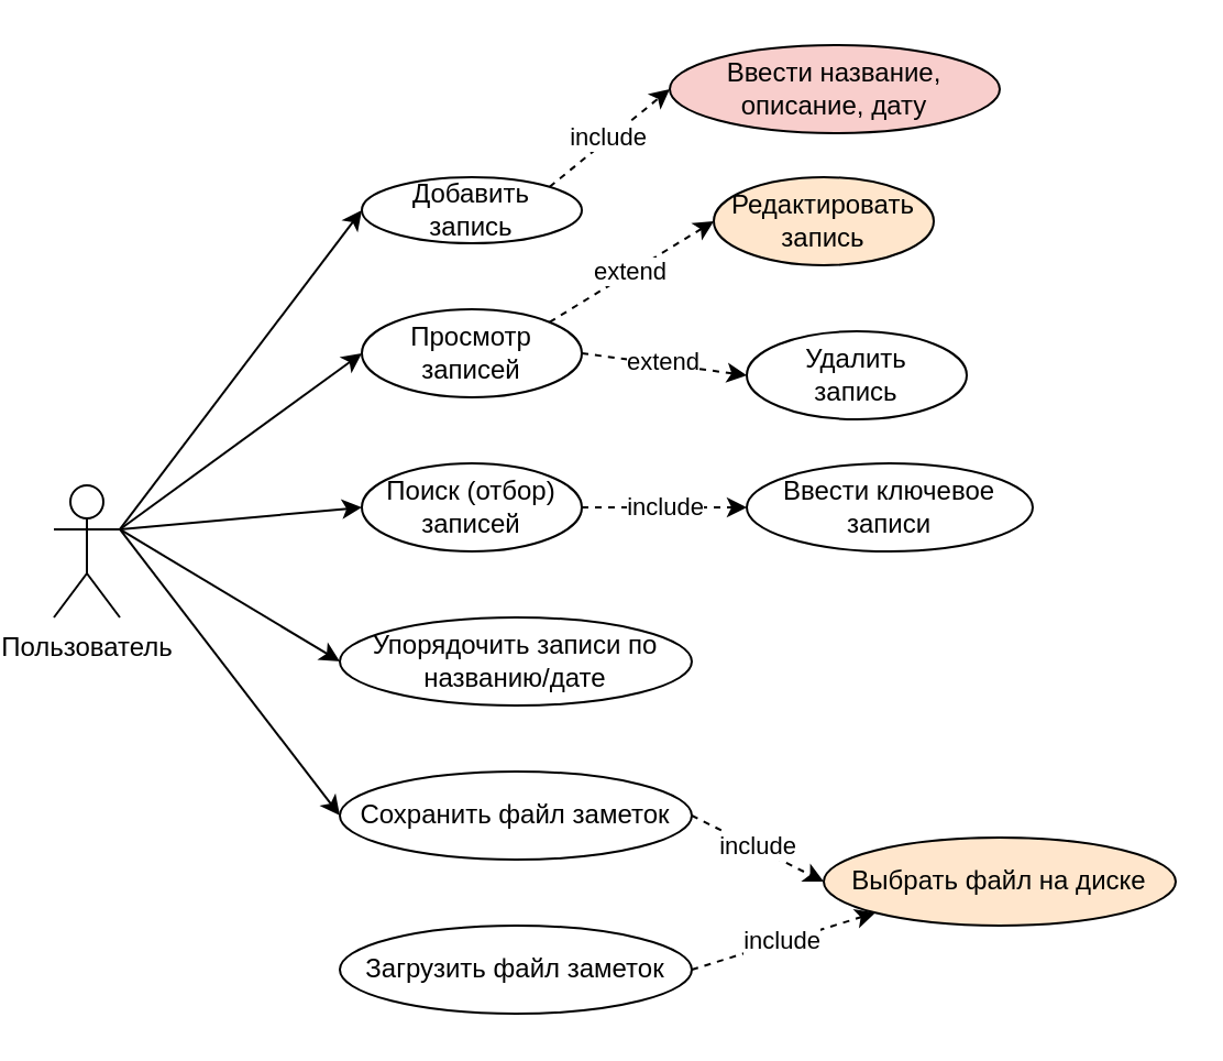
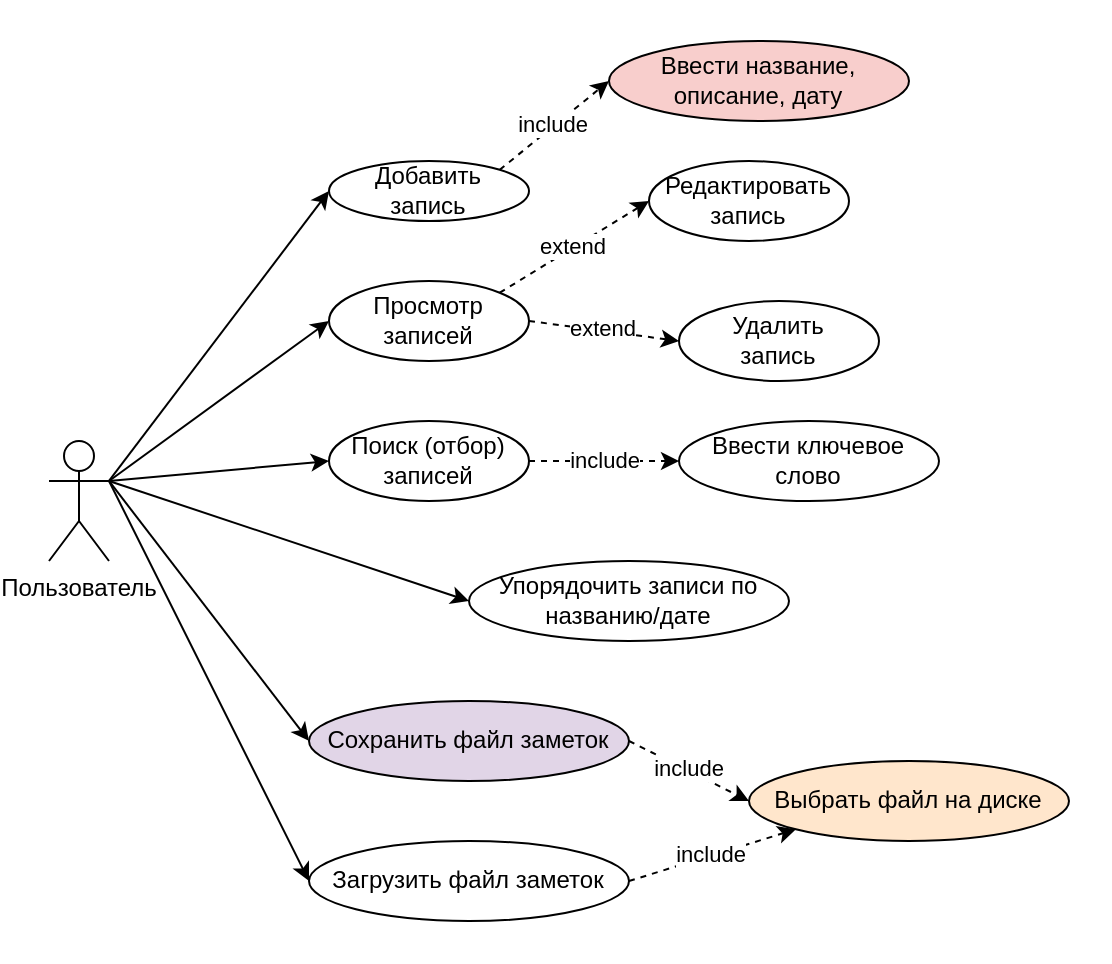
- <mxCell id="12" value="Редактировать&lt;div&gt;запись&lt;/div&gt;" style="ellipse;whiteSpace=wrap;html=1;fillColor=#ffe6cc;" vertex="1" parent="1"><mxGeometry x="320" y="80" width="100" height="40" as="geometry" /></mxCell>
+ <mxCell id="12" value="Редактировать&lt;div&gt;запись&lt;/div&gt;" style="ellipse;whiteSpace=wrap;html=1;" vertex="1" parent="1"><mxGeometry x="320" y="80" width="100" height="40" as="geometry" /></mxCell>
- <mxCell id="15" value="Ввести ключевое&lt;div&gt;записи&lt;/div&gt;" style="ellipse;whiteSpace=wrap;html=1;" vertex="1" parent="1"><mxGeometry x="335" y="210" width="130" height="40" as="geometry" /></mxCell>
+ <mxCell id="15" value="Ввести ключевое&lt;div&gt;слово&lt;/div&gt;" style="ellipse;whiteSpace=wrap;html=1;" vertex="1" parent="1"><mxGeometry x="335" y="210" width="130" height="40" as="geometry" /></mxCell>
- <mxCell id="16" value="Упорядочить записи по названию/дате" style="ellipse;whiteSpace=wrap;html=1;" vertex="1" parent="1"><mxGeometry x="150" y="280" width="160" height="40" as="geometry" /></mxCell>
+ <mxCell id="16" value="Упорядочить записи по названию/дате" style="ellipse;whiteSpace=wrap;html=1;" vertex="1" parent="1"><mxGeometry x="230" y="280" width="160" height="40" as="geometry" /></mxCell>
+ <mxCell id="7" style="rounded=0;orthogonalLoop=1;jettySize=auto;html=1;exitX=1;exitY=0.333;exitDx=0;exitDy=0;exitPerimeter=0;entryX=0;entryY=0.5;entryDx=0;entryDy=0;" edge="1" parent="1" source="8" target="18"><mxGeometry relative="1" as="geometry" /></mxCell>
- <mxCell id="17" value="Сохранить файл заметок" style="ellipse;whiteSpace=wrap;html=1;" vertex="1" parent="1"><mxGeometry x="150" y="350" width="160" height="40" as="geometry" /></mxCell>
+ <mxCell id="17" value="Сохранить файл заметок" style="ellipse;whiteSpace=wrap;html=1;fillColor=#e1d5e7;" vertex="1" parent="1"><mxGeometry x="150" y="350" width="160" height="40" as="geometry" /></mxCell>
